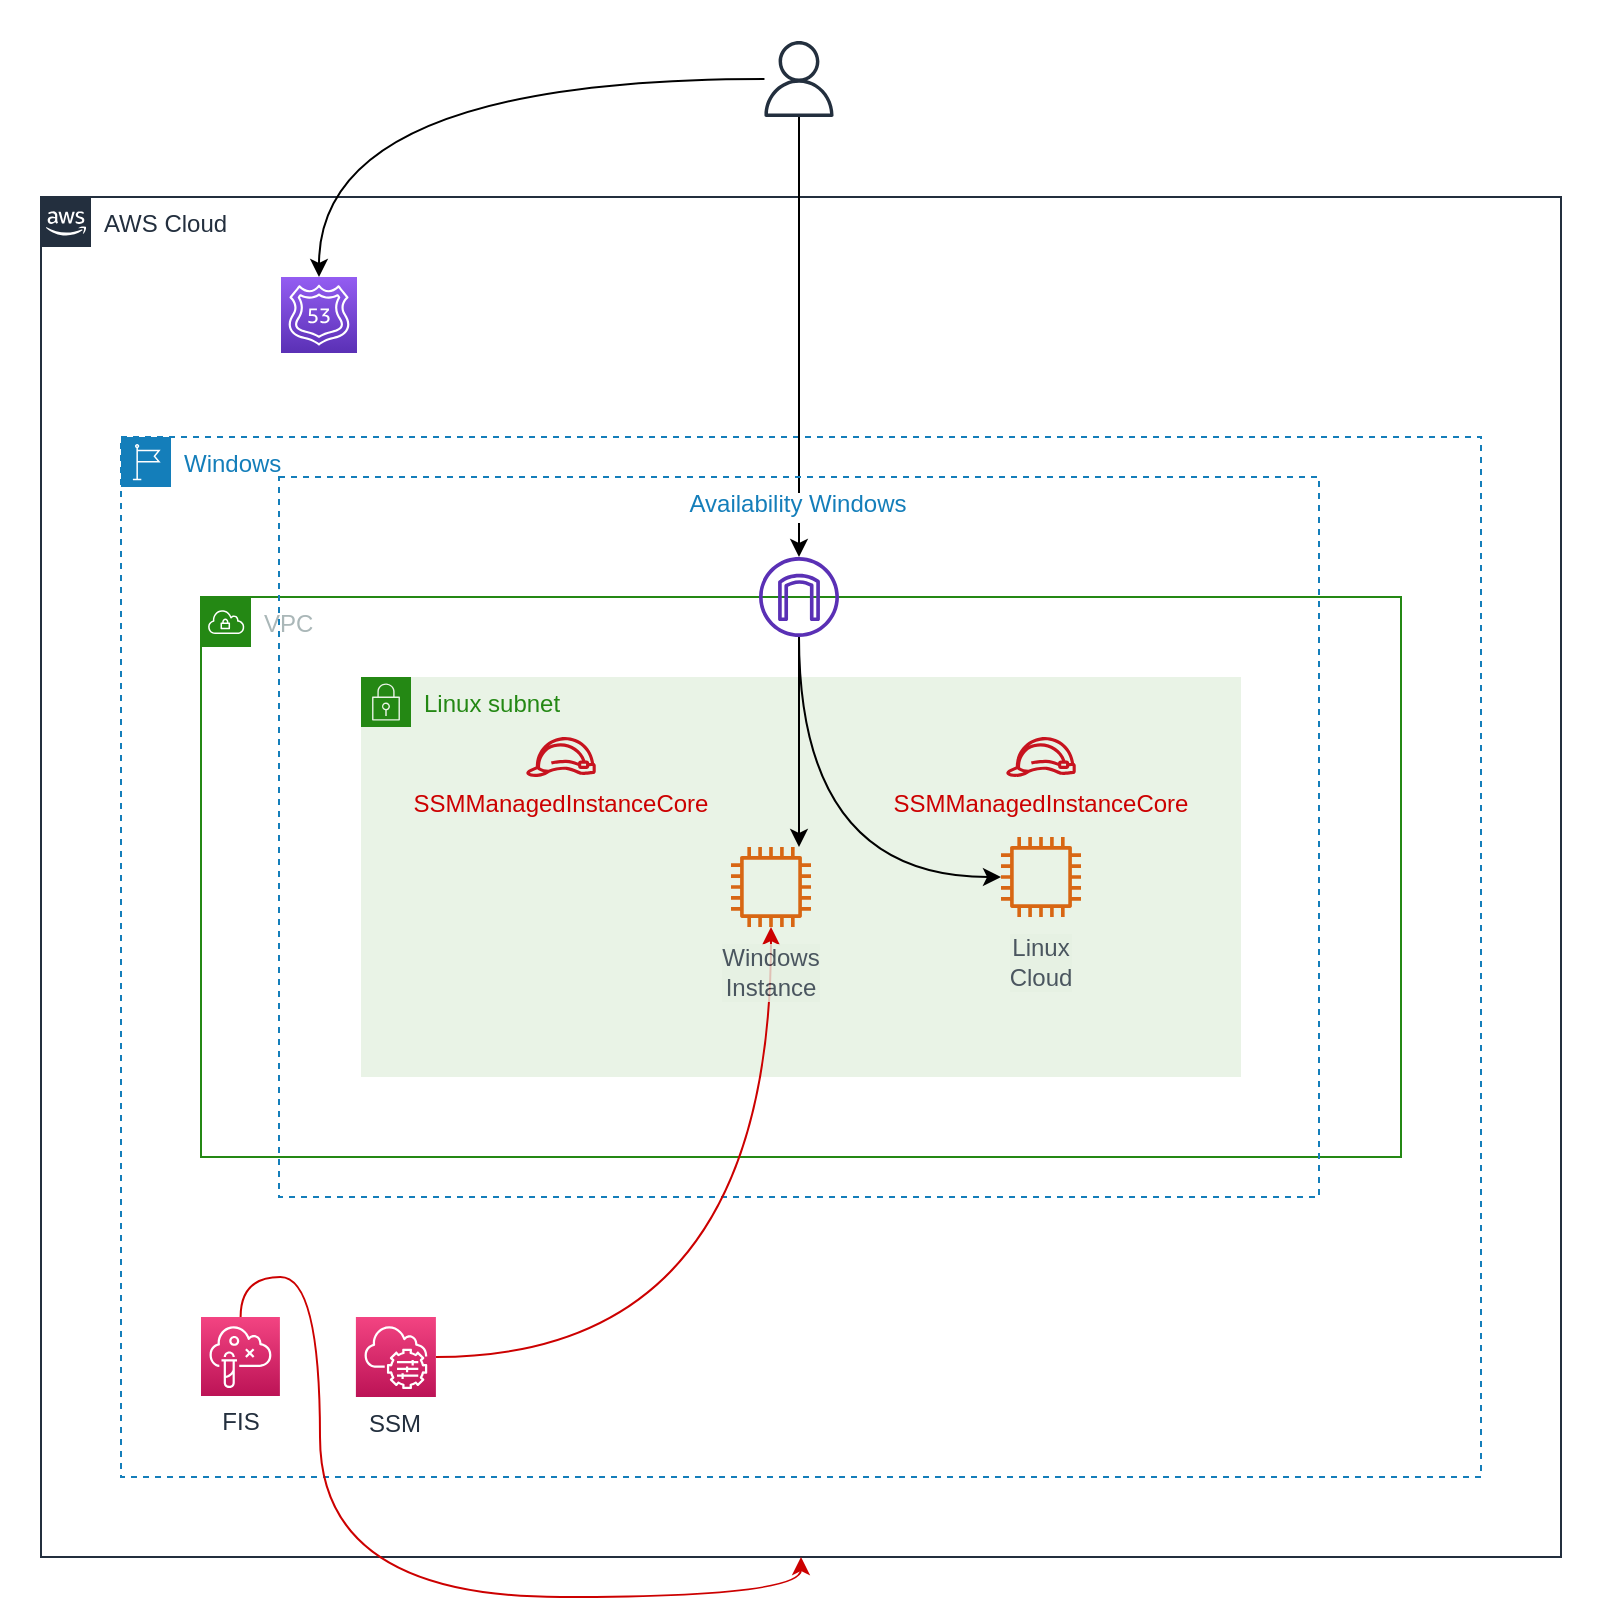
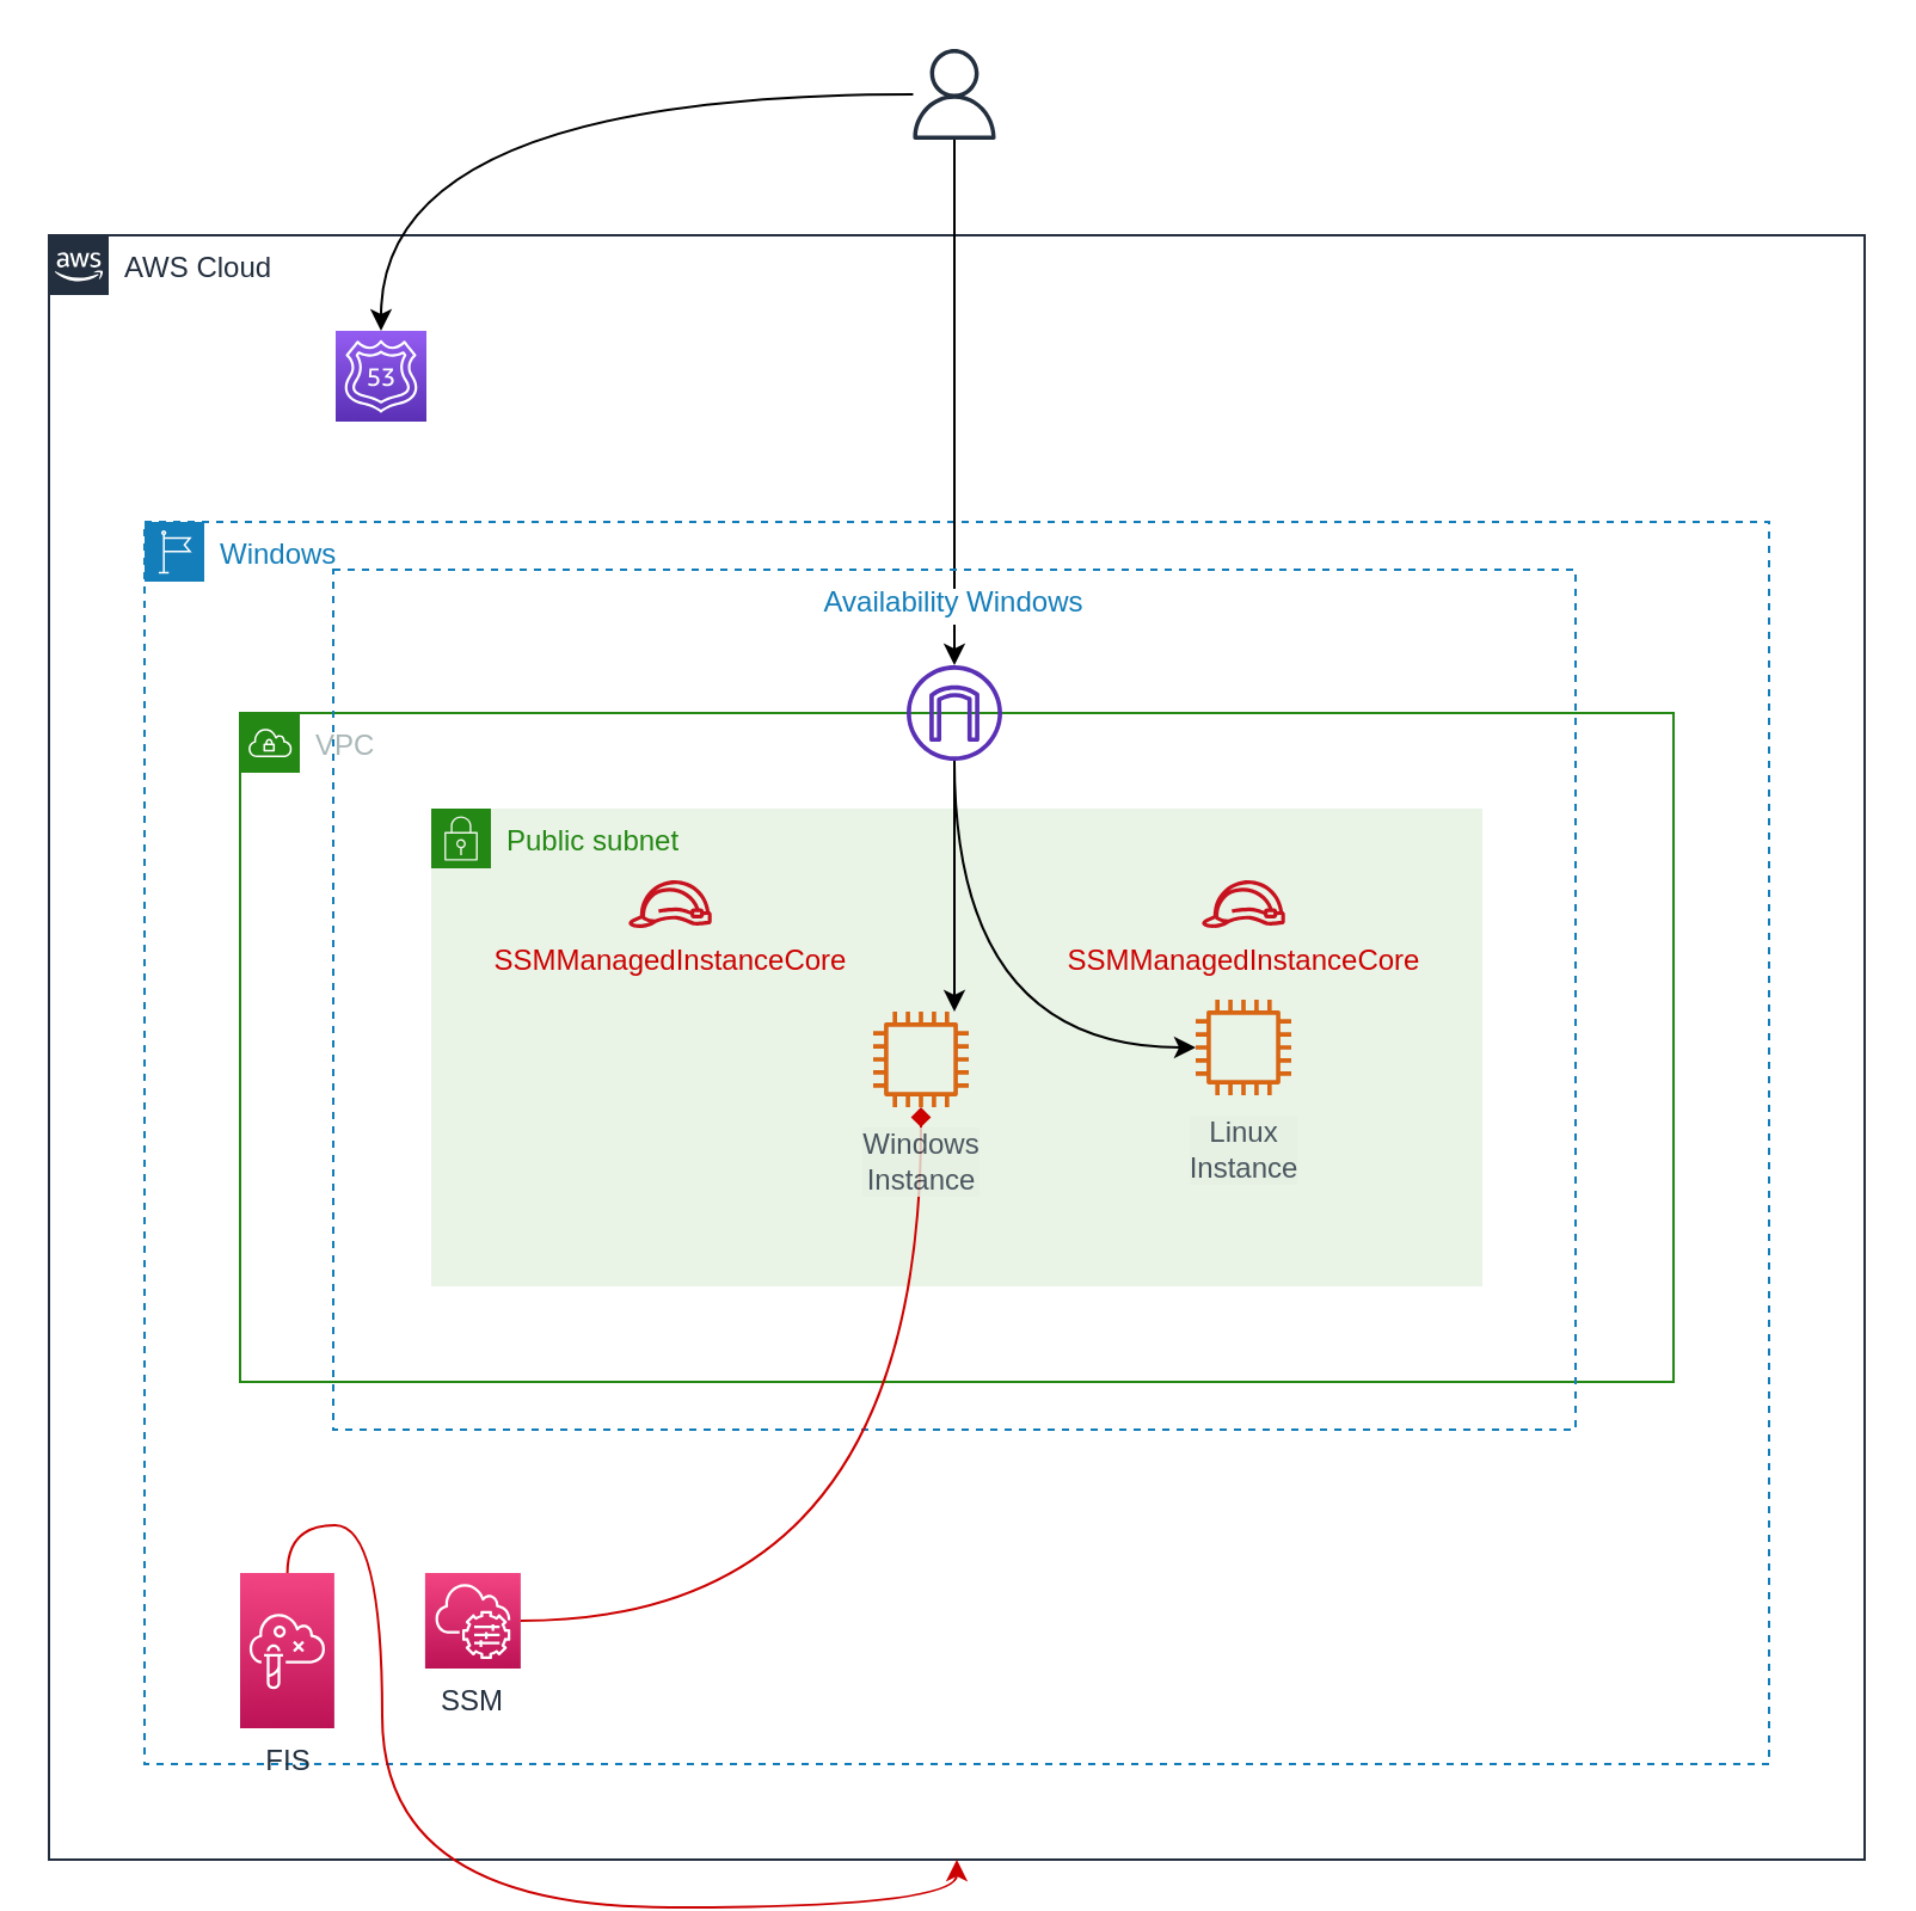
- <mxCell id="7" value="Linux subnet" style="points=[[0,0],[0.25,0],[0.5,0],[0.75,0],[1,0],[1,0.25],[1,0.5],[1,0.75],[1,1],[0.75,1],[0.5,1],[0.25,1],[0,1],[0,0.75],[0,0.5],[0,0.25]];outlineConnect=0;gradientColor=none;html=1;whiteSpace=wrap;fontSize=12;fontStyle=0;shape=mxgraph.aws4.group;grIcon=mxgraph.aws4.group_security_group;grStroke=0;strokeColor=#248814;fillColor=#E9F3E6;verticalAlign=top;align=left;spacingLeft=30;fontColor=#248814;dashed=0;" parent="1" vertex="1"><mxGeometry x="180" y="338" width="440" height="200" as="geometry" /></mxCell>
+ <mxCell id="7" value="Public subnet" style="points=[[0,0],[0.25,0],[0.5,0],[0.75,0],[1,0],[1,0.25],[1,0.5],[1,0.75],[1,1],[0.75,1],[0.5,1],[0.25,1],[0,1],[0,0.75],[0,0.5],[0,0.25]];outlineConnect=0;gradientColor=none;html=1;whiteSpace=wrap;fontSize=12;fontStyle=0;shape=mxgraph.aws4.group;grIcon=mxgraph.aws4.group_security_group;grStroke=0;strokeColor=#248814;fillColor=#E9F3E6;verticalAlign=top;align=left;spacingLeft=30;fontColor=#248814;dashed=0;" parent="1" vertex="1"><mxGeometry x="180" y="338" width="440" height="200" as="geometry" /></mxCell>
- <mxCell id="8" style="edgeStyle=orthogonalEdgeStyle;curved=1;rounded=0;orthogonalLoop=1;jettySize=auto;html=1;strokeColor=#CC0000;" parent="1" source="20" target="9" edge="1"><mxGeometry relative="1" as="geometry" /></mxCell>
+ <mxCell id="8" style="edgeStyle=orthogonalEdgeStyle;curved=1;rounded=0;orthogonalLoop=1;jettySize=auto;html=1;strokeColor=#CC0000;endArrow=diamond;" parent="1" source="20" target="9" edge="1"><mxGeometry relative="1" as="geometry" /></mxCell>
- <mxCell id="15" value="Linux&lt;br&gt;Cloud" style="outlineConnect=0;fontColor=#232F3E;gradientColor=none;fillColor=#D86613;strokeColor=none;dashed=0;verticalLabelPosition=bottom;verticalAlign=bottom;align=center;html=1;fontSize=12;fontStyle=0;aspect=fixed;pointerEvents=1;shape=mxgraph.aws4.instance2;labelBackgroundColor=#e6f1e3;textOpacity=80;" parent="1" vertex="1"><mxGeometry x="500" y="418" width="40" height="40" as="geometry" /></mxCell>
+ <mxCell id="15" value="Linux&lt;br&gt;Instance" style="outlineConnect=0;fontColor=#232F3E;gradientColor=none;fillColor=#D86613;strokeColor=none;dashed=0;verticalLabelPosition=bottom;verticalAlign=bottom;align=center;html=1;fontSize=12;fontStyle=0;aspect=fixed;pointerEvents=1;shape=mxgraph.aws4.instance2;labelBackgroundColor=#e6f1e3;textOpacity=80;" parent="1" vertex="1"><mxGeometry x="500" y="418" width="40" height="40" as="geometry" /></mxCell>
- <mxCell id="19" value="FIS" style="points=[[0,0,0],[0.25,0,0],[0.5,0,0],[0.75,0,0],[1,0,0],[0,1,0],[0.25,1,0],[0.5,1,0],[0.75,1,0],[1,1,0],[0,0.25,0],[0,0.5,0],[0,0.75,0],[1,0.25,0],[1,0.5,0],[1,0.75,0]];points=[[0,0,0],[0.25,0,0],[0.5,0,0],[0.75,0,0],[1,0,0],[0,1,0],[0.25,1,0],[0.5,1,0],[0.75,1,0],[1,1,0],[0,0.25,0],[0,0.5,0],[0,0.75,0],[1,0.25,0],[1,0.5,0],[1,0.75,0]];outlineConnect=0;fontColor=#232F3E;gradientColor=#F34482;gradientDirection=north;fillColor=#BC1356;strokeColor=#ffffff;dashed=0;verticalLabelPosition=bottom;verticalAlign=top;align=center;html=1;fontSize=12;fontStyle=0;aspect=fixed;shape=mxgraph.aws4.resourceIcon;resIcon=mxgraph.aws4.fault_injection_simulator;" parent="1" vertex="1"><mxGeometry x="100" y="658" width="39.45" height="39.45" as="geometry" /></mxCell>
+ <mxCell id="19" value="FIS" style="points=[[0,0,0],[0.25,0,0],[0.5,0,0],[0.75,0,0],[1,0,0],[0,1,0],[0.25,1,0],[0.5,1,0],[0.75,1,0],[1,1,0],[0,0.25,0],[0,0.5,0],[0,0.75,0],[1,0.25,0],[1,0.5,0],[1,0.75,0]];points=[[0,0,0],[0.25,0,0],[0.5,0,0],[0.75,0,0],[1,0,0],[0,1,0],[0.25,1,0],[0.5,1,0],[0.75,1,0],[1,1,0],[0,0.25,0],[0,0.5,0],[0,0.75,0],[1,0.25,0],[1,0.5,0],[1,0.75,0]];outlineConnect=0;fontColor=#232F3E;gradientColor=#F34482;gradientDirection=north;fillColor=#BC1356;strokeColor=#ffffff;dashed=0;verticalLabelPosition=bottom;verticalAlign=top;align=center;html=1;fontSize=12;fontStyle=0;aspect=fixed;shape=mxgraph.aws4.resourceIcon;resIcon=mxgraph.aws4.fault_injection_simulator;" parent="1" vertex="1"><mxGeometry x="100" y="658" width="39.45" height="65" as="geometry" /></mxCell>
